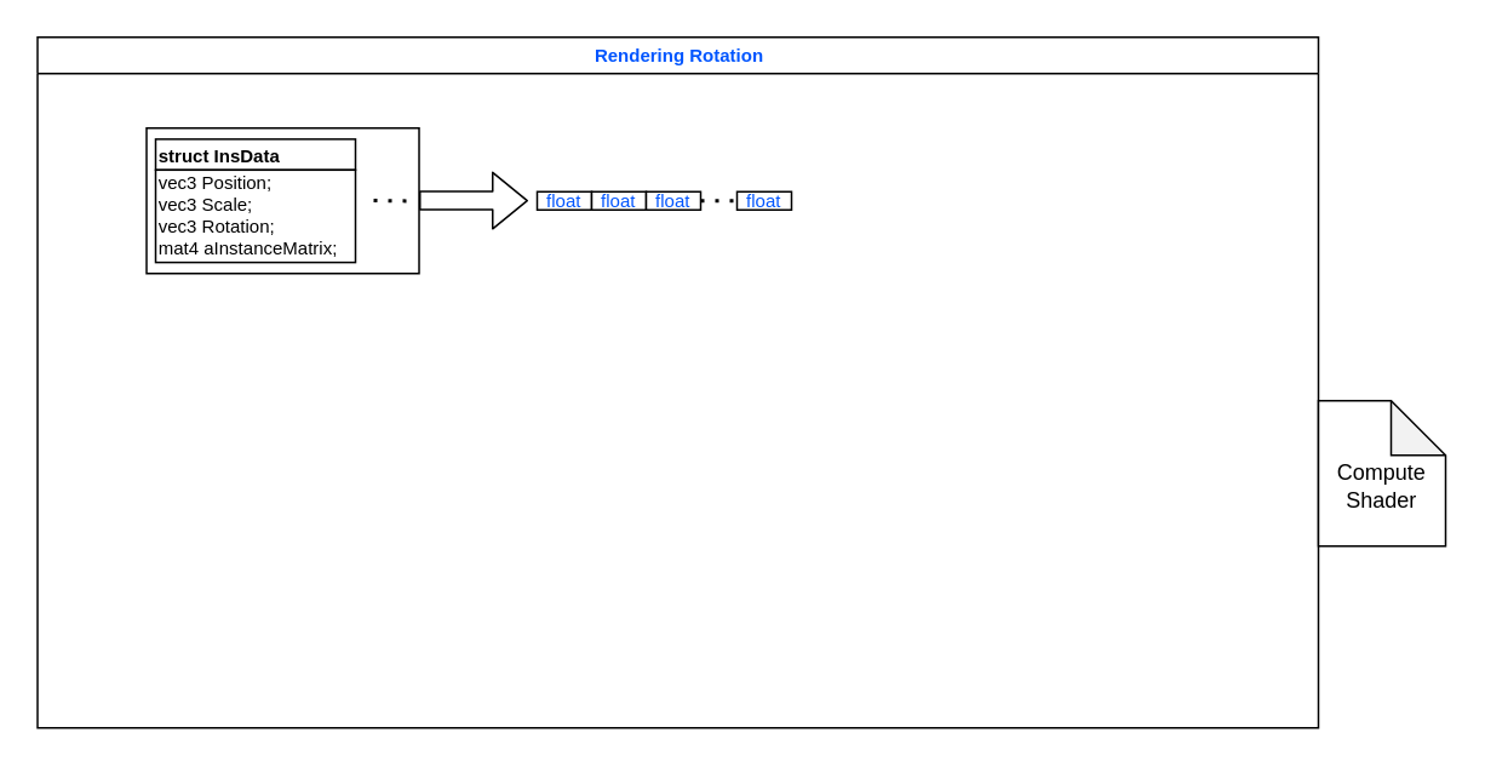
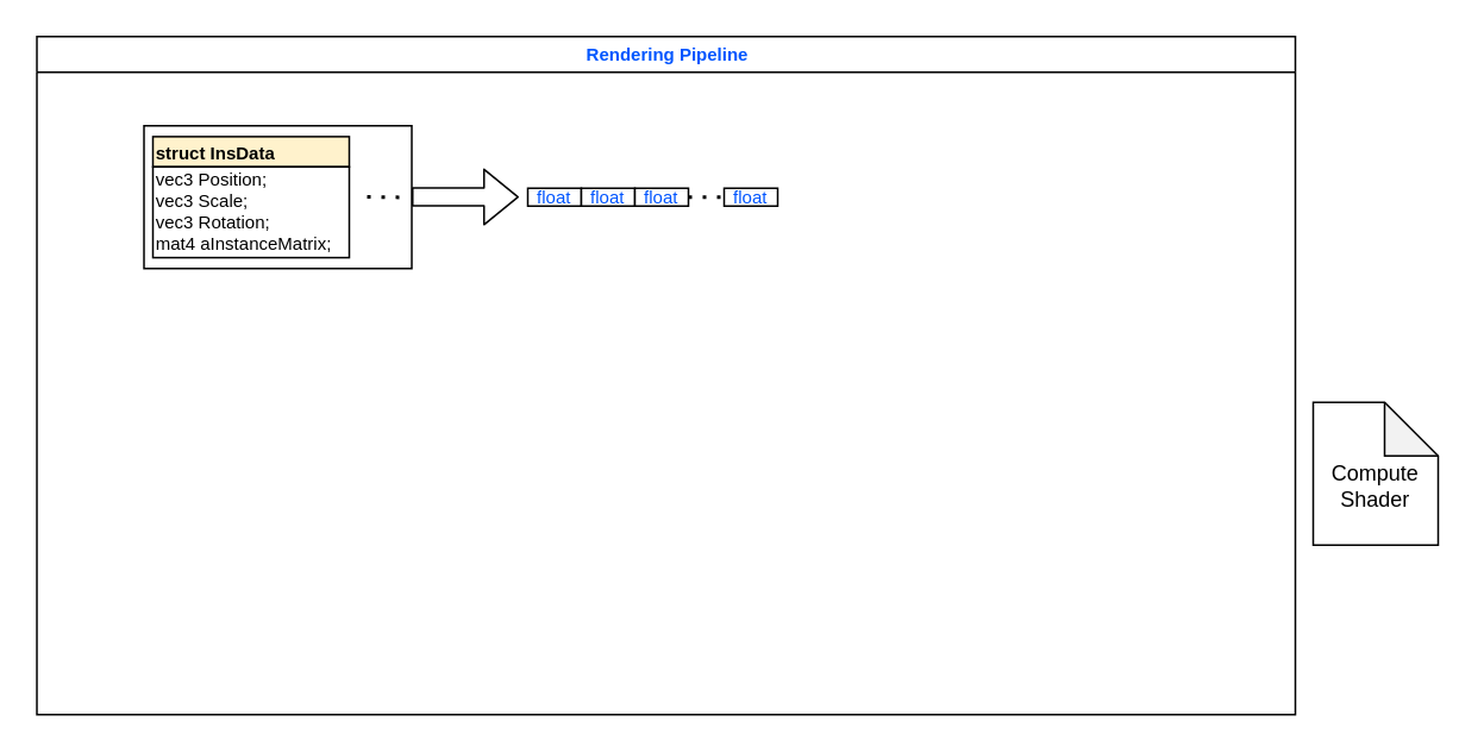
- <mxCell id="2" value="Rendering Rotation" style="swimlane;html=1;startSize=20;horizontal=1;containerType=tree;fontSize=10;fontColor=#0055FF;align=center;" vertex="1" parent="1"><mxGeometry x="20.01" y="20" width="704.99" height="380" as="geometry" /></mxCell>
+ <mxCell id="2" value="Rendering Pipeline" style="swimlane;html=1;startSize=20;horizontal=1;containerType=tree;fontSize=10;fontColor=#0055FF;align=center;" vertex="1" parent="1"><mxGeometry x="20.01" y="20" width="704.99" height="380" as="geometry" /></mxCell>
- <mxCell id="13" value="&lt;span style=&quot;color: rgb(0 , 0 , 0) ; font-family: &amp;#34;helvetica&amp;#34; ; text-align: center&quot;&gt;&lt;font style=&quot;font-size: 10px&quot;&gt;&lt;b&gt;struct InsData&lt;/b&gt;&lt;/font&gt;&lt;/span&gt;&lt;span style=&quot;color: rgb(0 , 0 , 0) ; font-family: &amp;#34;helvetica&amp;#34; ; font-size: 12px&quot;&gt;&lt;br&gt;&lt;/span&gt;" style="rounded=0;whiteSpace=wrap;html=1;fontSize=10;fontColor=#0055FF;align=left;" vertex="1" parent="12"><mxGeometry width="110" height="16.953" as="geometry" /></mxCell>
+ <mxCell id="13" value="&lt;span style=&quot;color: rgb(0 , 0 , 0) ; font-family: &amp;#34;helvetica&amp;#34; ; text-align: center&quot;&gt;&lt;font style=&quot;font-size: 10px&quot;&gt;&lt;b&gt;struct InsData&lt;/b&gt;&lt;/font&gt;&lt;/span&gt;&lt;span style=&quot;color: rgb(0 , 0 , 0) ; font-family: &amp;#34;helvetica&amp;#34; ; font-size: 12px&quot;&gt;&lt;br&gt;&lt;/span&gt;" style="rounded=0;whiteSpace=wrap;html=1;fontSize=10;fontColor=#0055FF;align=left;fillColor=#fff2cc;" vertex="1" parent="12"><mxGeometry width="110" height="16.953" as="geometry" /></mxCell>
- <mxCell id="11" value="&lt;span style=&quot;color: rgb(0 , 0 , 0) ; font-size: 12px&quot;&gt;&lt;br&gt;Compute Shader&lt;/span&gt;" style="shape=note;whiteSpace=wrap;html=1;backgroundOutline=1;darkOpacity=0.05;fontSize=10;fontColor=#0055FF;align=center;" vertex="1" parent="1"><mxGeometry x="725" y="220" width="70" height="80" as="geometry" /></mxCell>
+ <mxCell id="11" value="&lt;span style=&quot;color: rgb(0 , 0 , 0) ; font-size: 12px&quot;&gt;&lt;br&gt;Compute Shader&lt;/span&gt;" style="shape=note;whiteSpace=wrap;html=1;backgroundOutline=1;darkOpacity=0.05;fontSize=10;fontColor=#0055FF;align=center;" vertex="1" parent="1"><mxGeometry x="735" y="225" width="70" height="80" as="geometry" /></mxCell>
